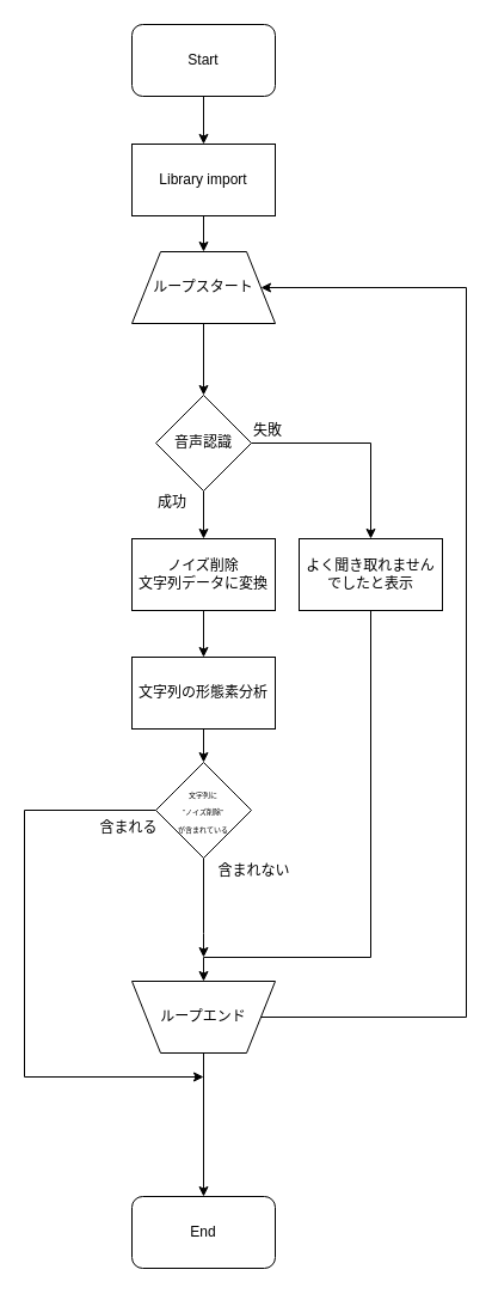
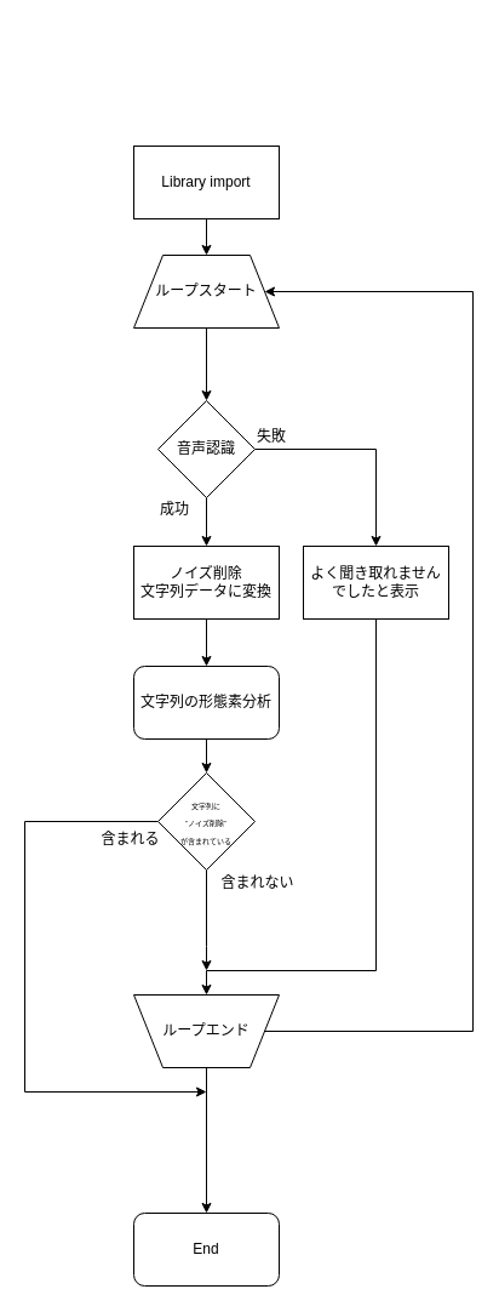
- <mxCell id="6" value="Start" style="rounded=1;whiteSpace=wrap;html=1;" parent="1" vertex="1"><mxGeometry x="110" y="20" width="120" height="60" as="geometry" /></mxCell>
- <mxCell id="5" value="" style="edgeStyle=orthogonalEdgeStyle;rounded=0;orthogonalLoop=1;jettySize=auto;html=1;" parent="1" source="6" target="8" edge="1"><mxGeometry relative="1" as="geometry" /></mxCell>
- <mxCell id="22" value="文字列の形態素分析" style="rounded=0;whiteSpace=wrap;html=1;" vertex="1" parent="1"><mxGeometry x="110" y="549" width="120" height="60" as="geometry" /></mxCell>
+ <mxCell id="22" value="文字列の形態素分析" style="whiteSpace=wrap;html=1;rounded=1;" vertex="1" parent="1"><mxGeometry x="110" y="549" width="120" height="60" as="geometry" /></mxCell>
